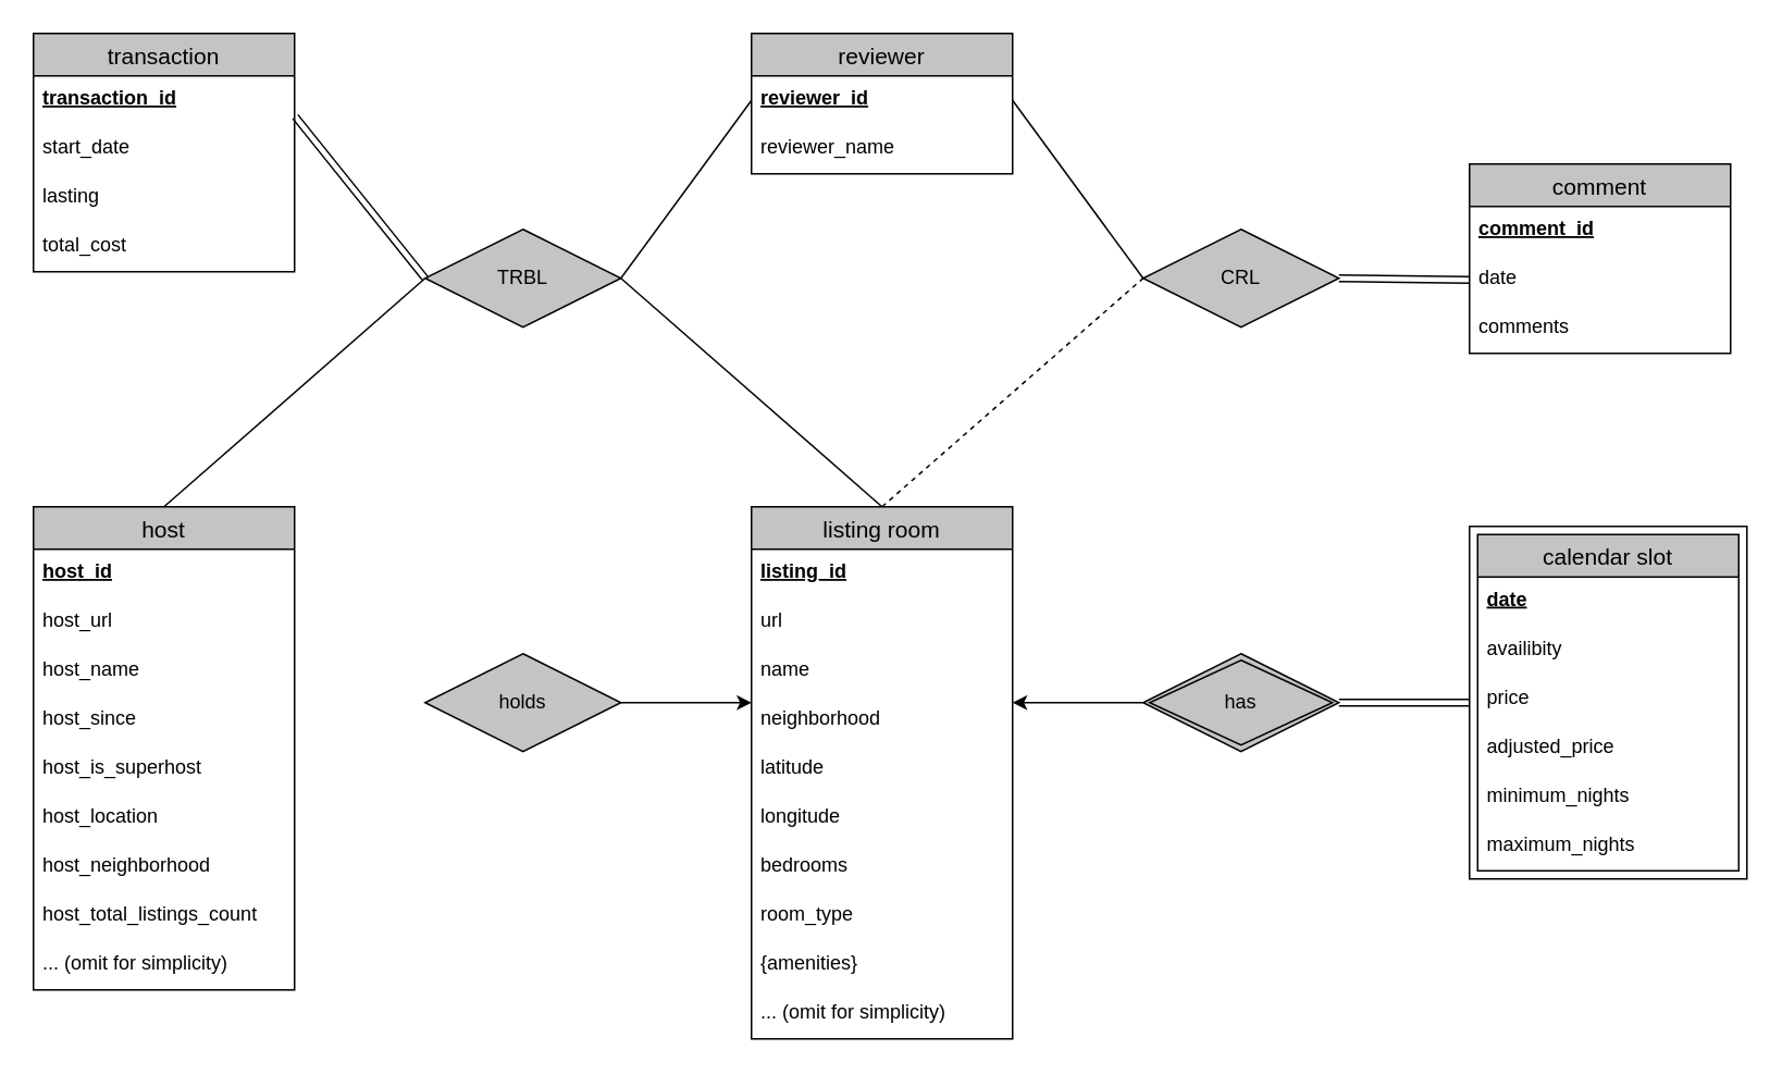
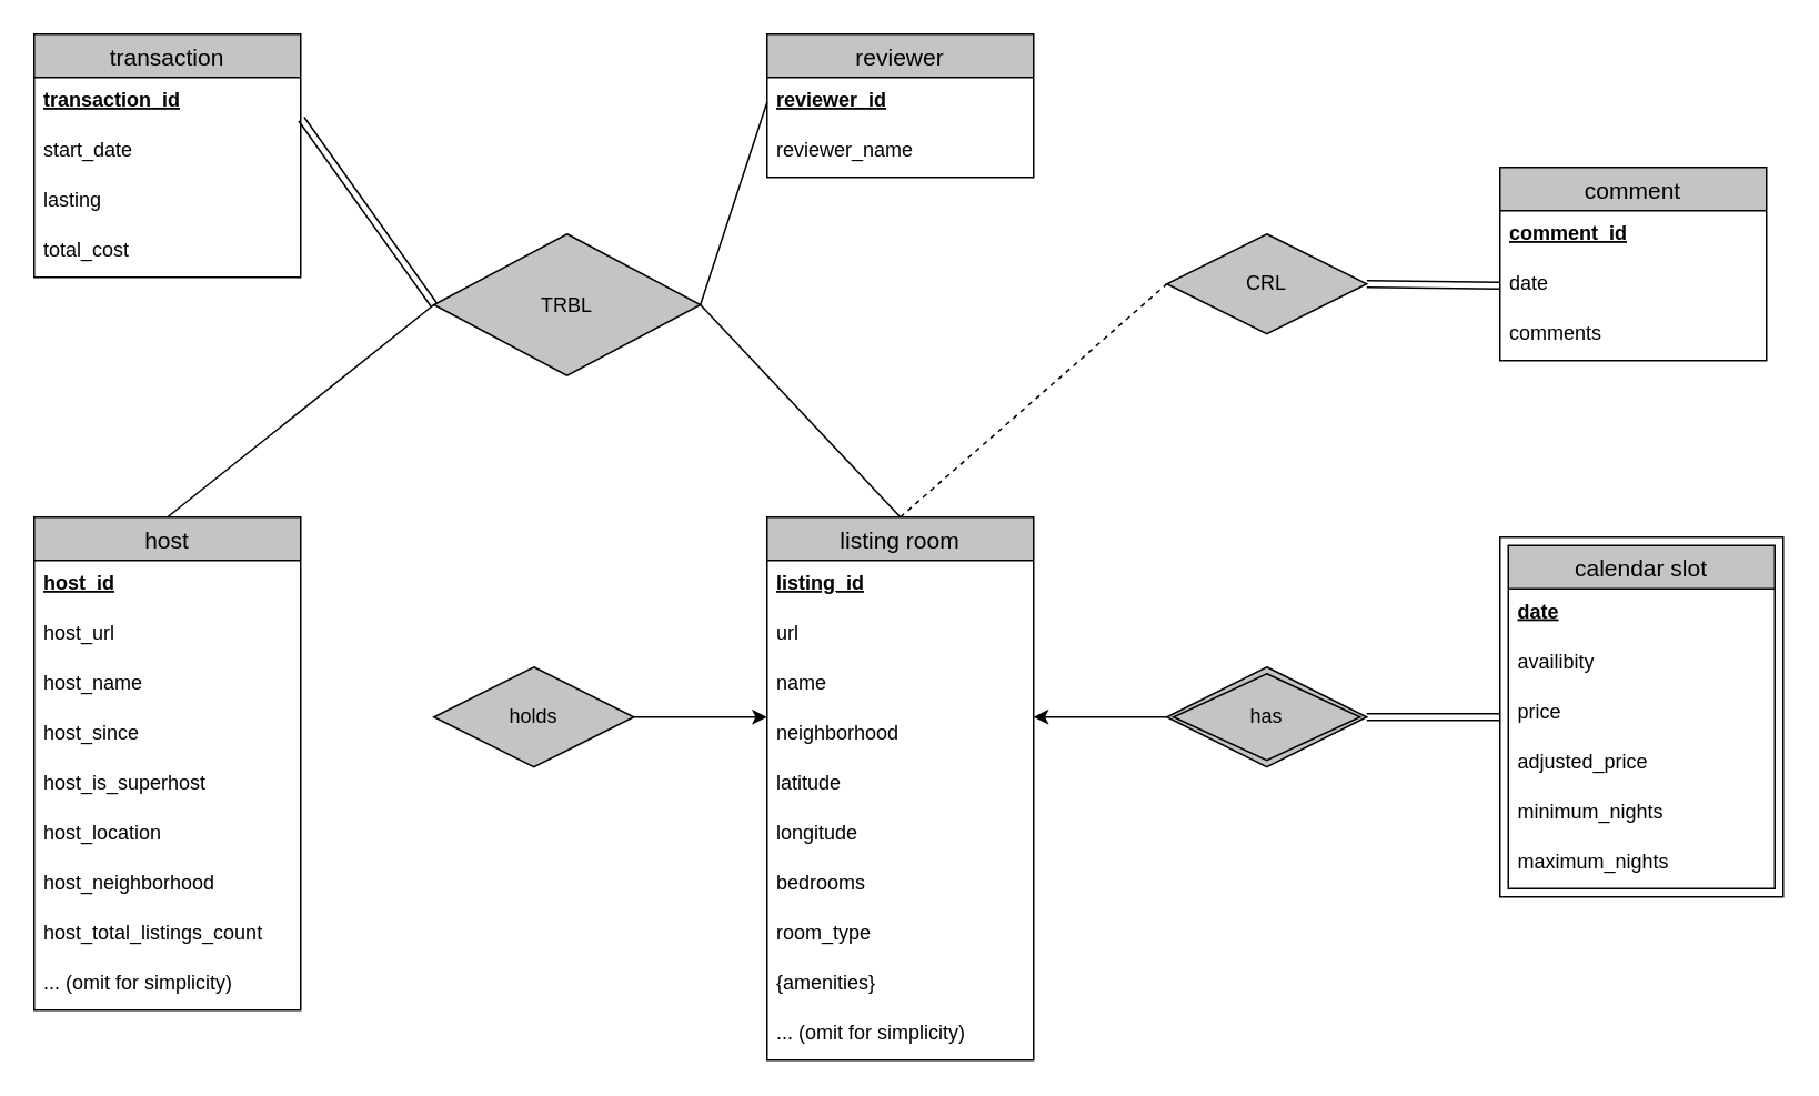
- <mxCell id="56" value="" style="endArrow=none;html=1;rounded=0;exitX=0;exitY=0.5;exitDx=0;exitDy=0;entryX=1;entryY=0.5;entryDx=0;entryDy=0;" edge="1" parent="1" source="37" target="14"><mxGeometry width="50" height="50" relative="1" as="geometry"><mxPoint x="550" y="320" as="sourcePoint" /><mxPoint x="710" y="220" as="targetPoint" /></mxGeometry></mxCell>
- <mxCell id="47" value="TRBL" style="shape=rhombus;perimeter=rhombusPerimeter;whiteSpace=wrap;html=1;align=center;labelBackgroundColor=none;labelBorderColor=none;strokeColor=#000000;fillColor=#C4C4C4;" vertex="1" parent="1"><mxGeometry x="260" y="140" width="120" height="60" as="geometry" /></mxCell>
+ <mxCell id="47" value="TRBL" style="shape=rhombus;perimeter=rhombusPerimeter;whiteSpace=wrap;html=1;align=center;labelBackgroundColor=none;labelBorderColor=none;strokeColor=#000000;fillColor=#C4C4C4;" vertex="1" parent="1"><mxGeometry x="260" y="140" width="160" height="85" as="geometry" /></mxCell>
